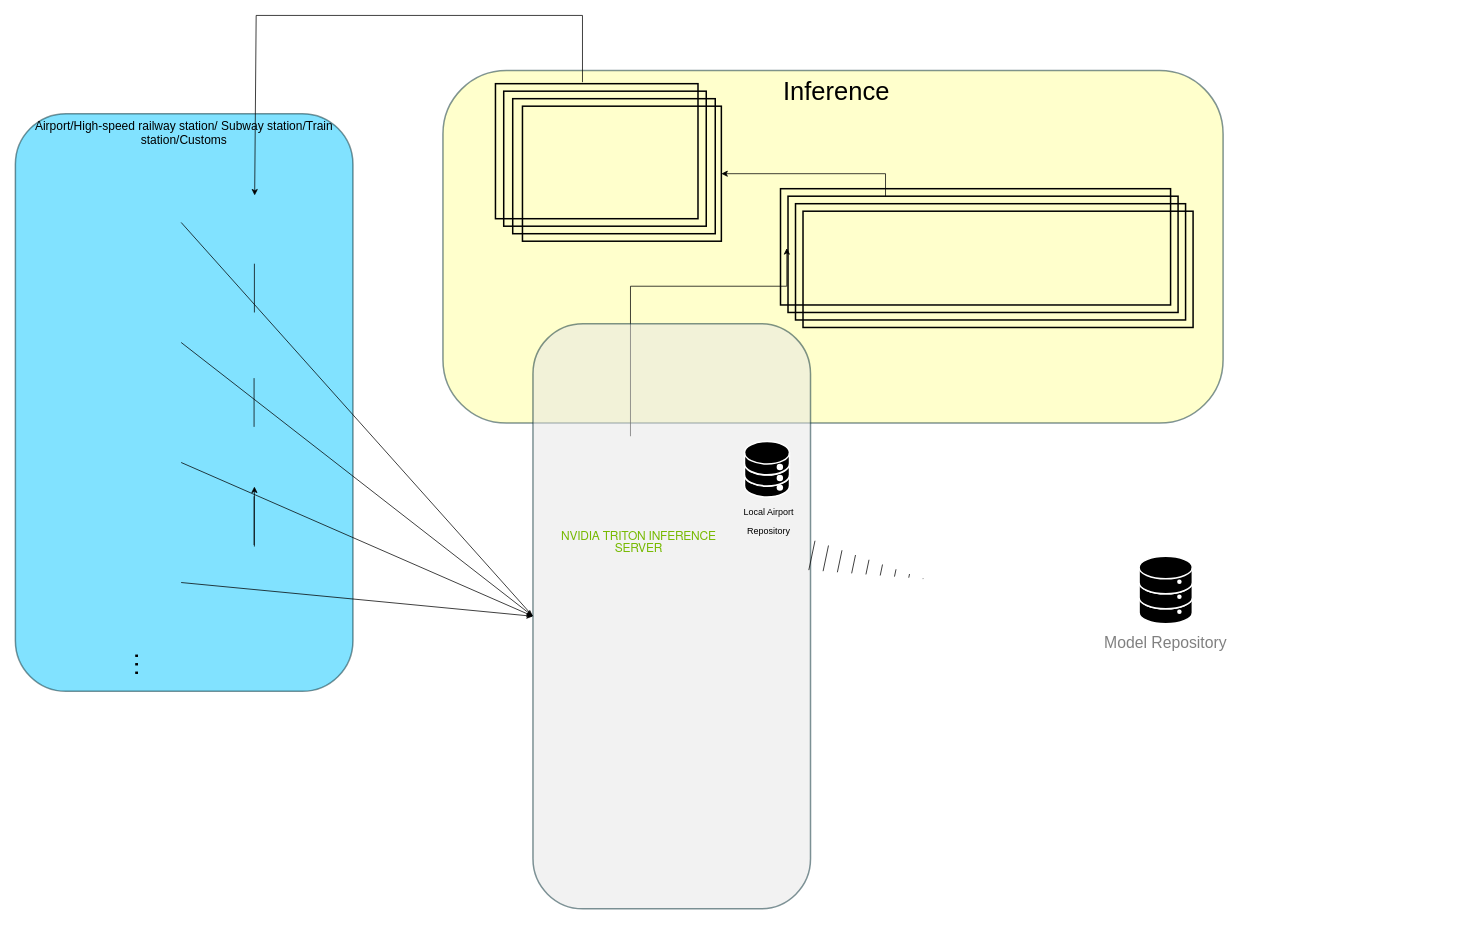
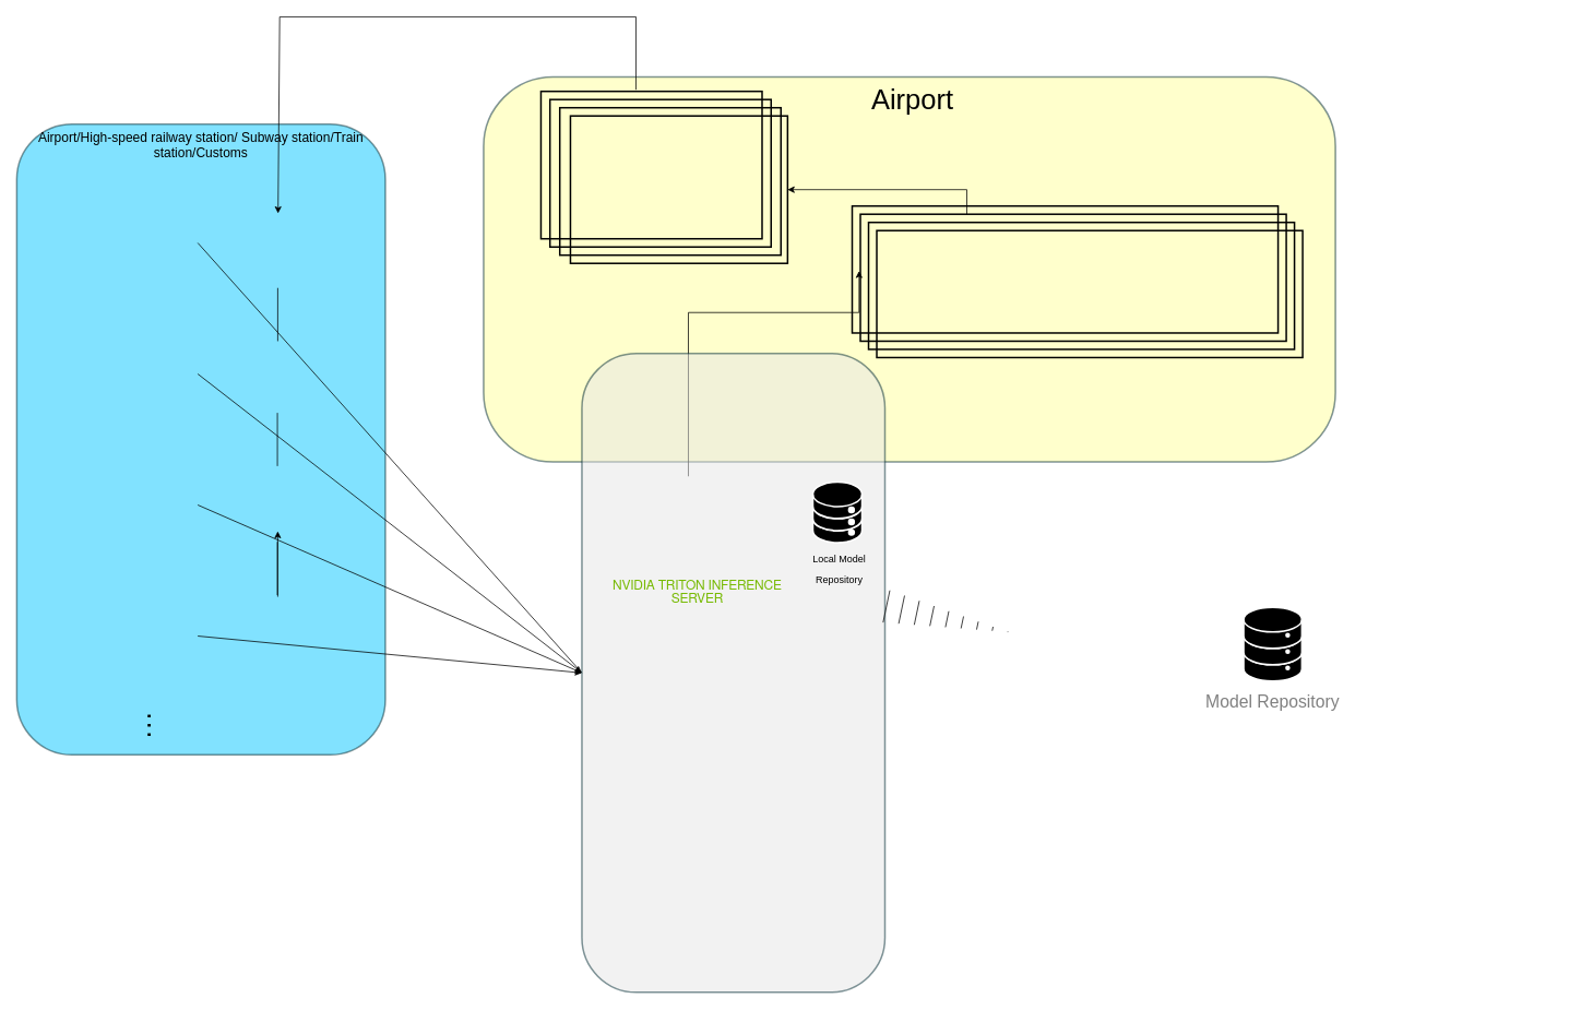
- <mxCell id="2" value="&lt;span style=&quot;white-space: pre&quot;&gt; &lt;/span&gt;Inference" style="whiteSpace=wrap;html=1;rounded=1;glass=0;labelBackgroundColor=none;fontSize=34;strokeColor=#012B33;strokeWidth=2;fillColor=#FFFF99;opacity=50;arcSize=18;verticalAlign=top;horizontal=1;" vertex="1" parent="1"><mxGeometry x="590" y="93.5" width="1040" height="470" as="geometry" /></mxCell>
+ <mxCell id="2" value="&lt;span style=&quot;white-space: pre&quot;&gt; &lt;/span&gt;Airport" style="whiteSpace=wrap;html=1;rounded=1;glass=0;labelBackgroundColor=none;fontSize=34;strokeColor=#012B33;strokeWidth=2;fillColor=#FFFF99;opacity=50;arcSize=18;verticalAlign=top;horizontal=1;" vertex="1" parent="1"><mxGeometry x="590" y="93.5" width="1040" height="470" as="geometry" /></mxCell>
- <mxCell id="32" value="&lt;font style=&quot;font-size: 12px ; line-height: 0.4&quot;&gt;Local Airport &lt;br&gt;Repository&lt;/font&gt;" style="text;html=1;align=center;verticalAlign=middle;resizable=0;points=[];autosize=1;strokeColor=none;fillColor=none;fontSize=21;fontColor=#000000;" vertex="1" parent="26"><mxGeometry x="274" y="230.0" width="80" height="60" as="geometry" /></mxCell>
+ <mxCell id="32" value="&lt;font style=&quot;font-size: 12px ; line-height: 0.4&quot;&gt;Local Model &lt;br&gt;Repository&lt;/font&gt;" style="text;html=1;align=center;verticalAlign=middle;resizable=0;points=[];autosize=1;strokeColor=none;fillColor=none;fontSize=21;fontColor=#000000;" vertex="1" parent="26"><mxGeometry x="274" y="230.0" width="80" height="60" as="geometry" /></mxCell>
